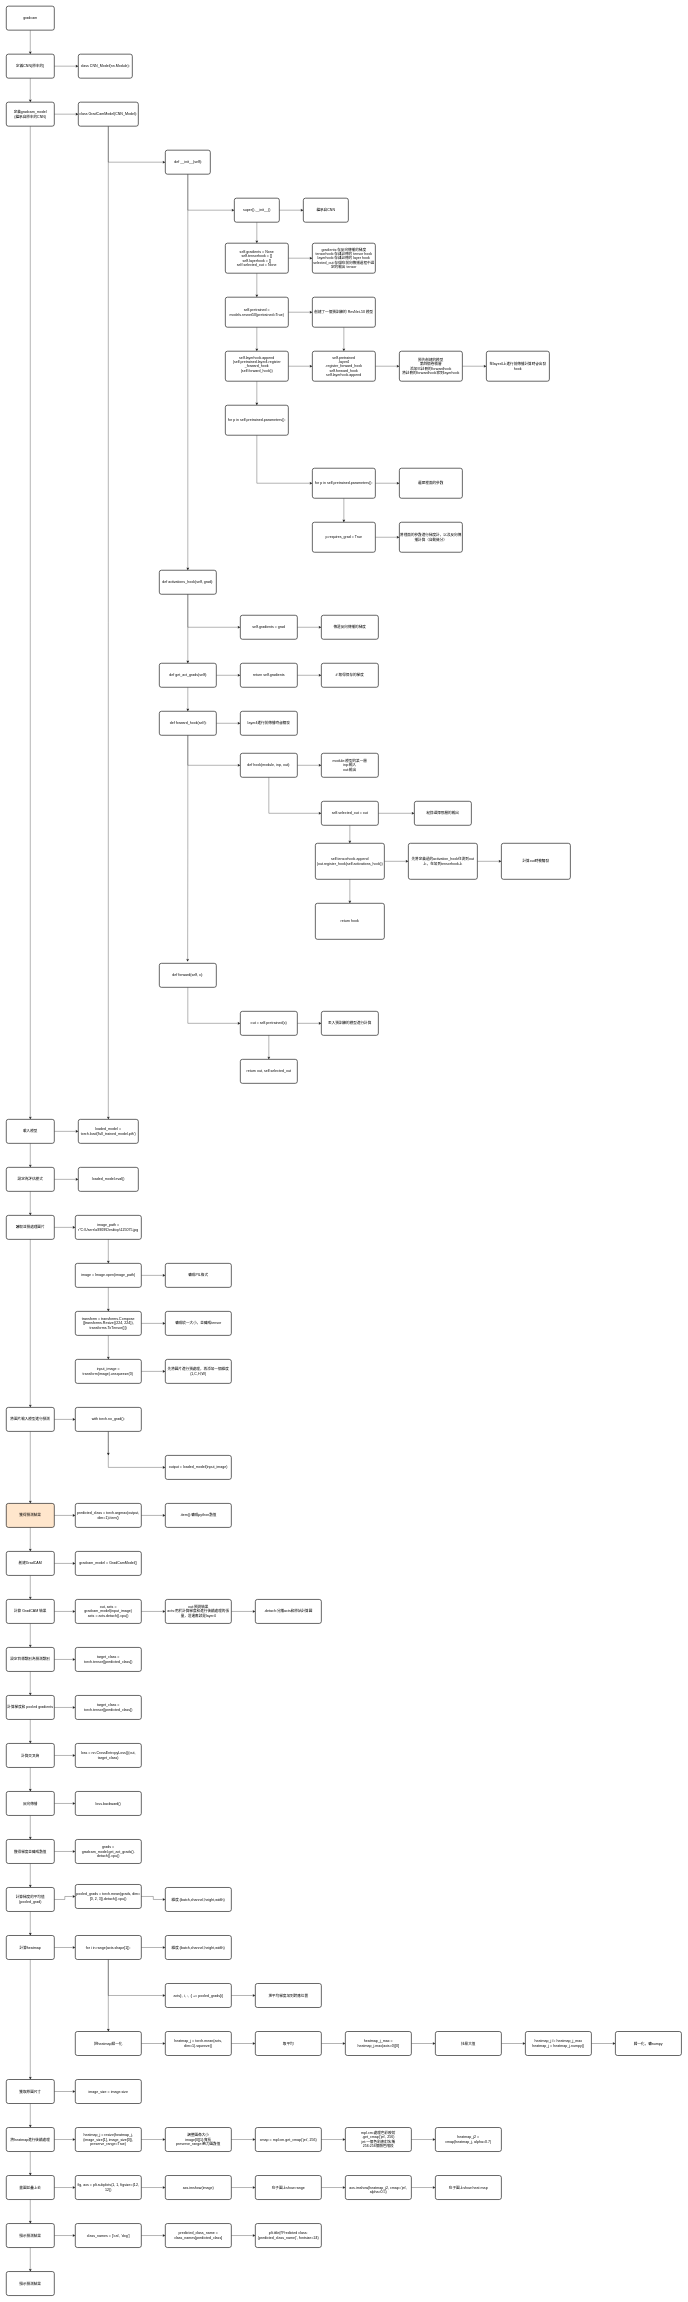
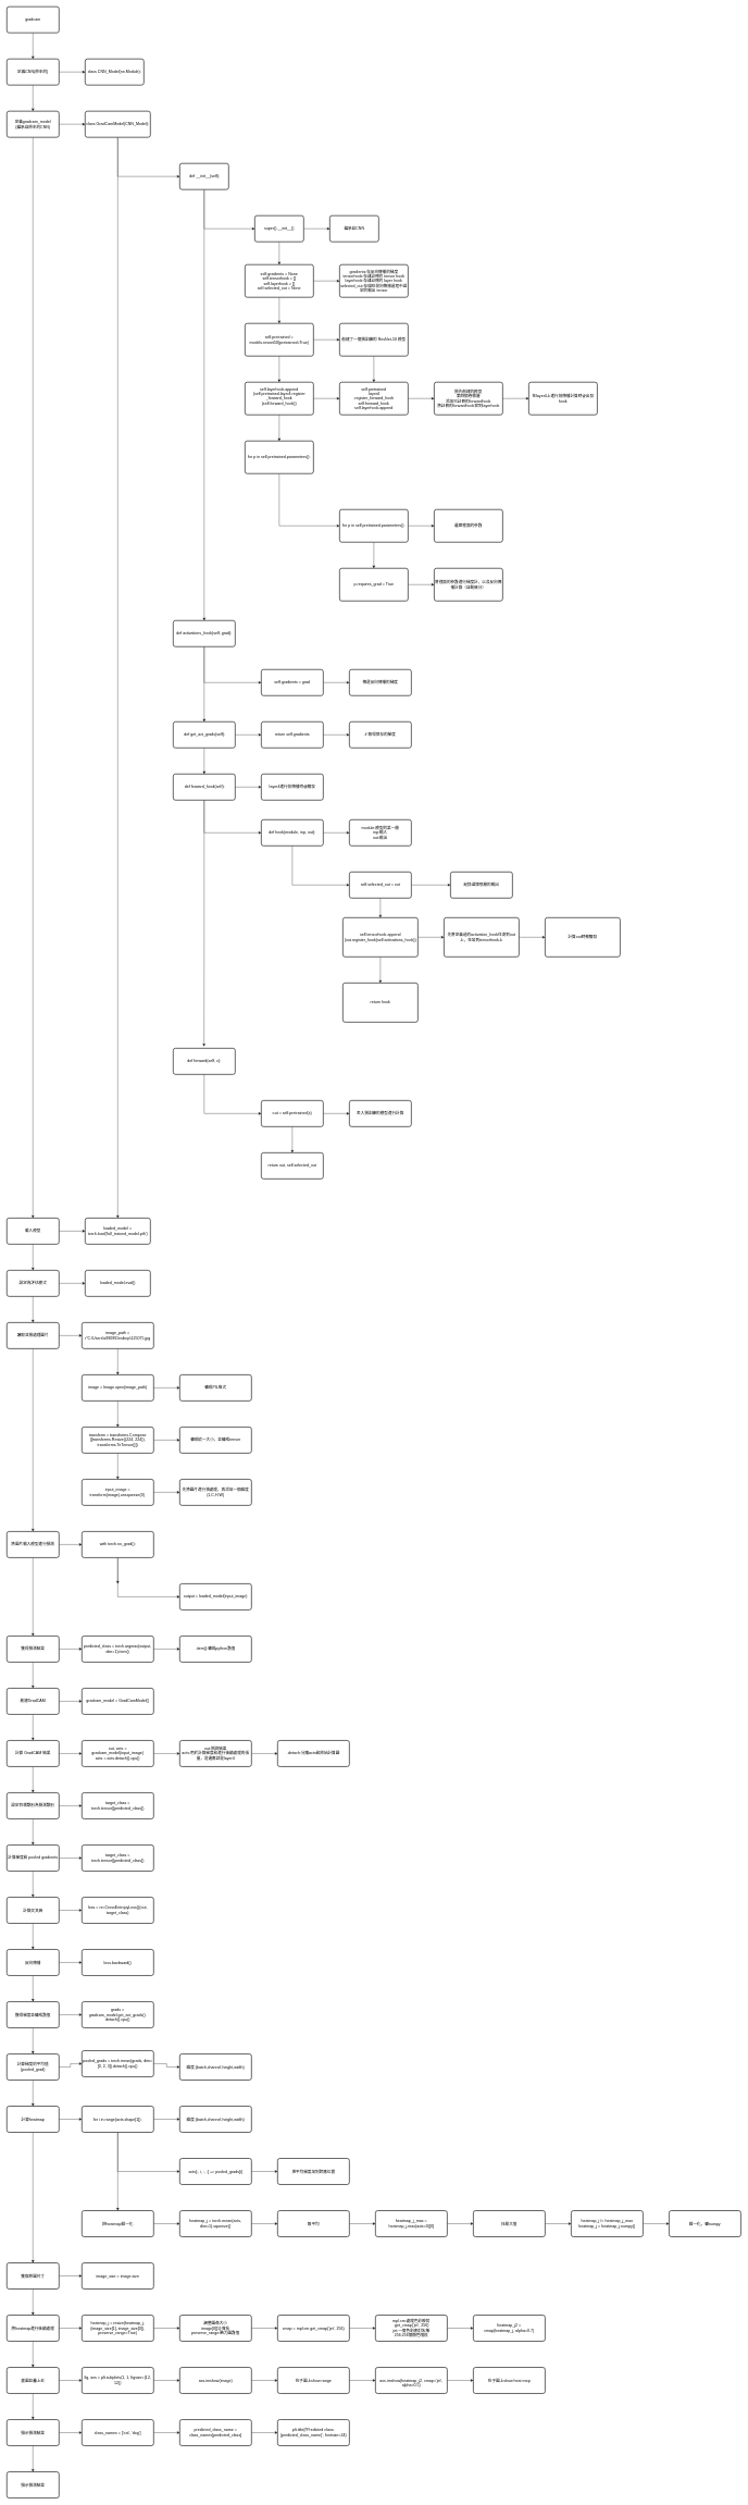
- <mxCell id="119" value="獲得預測結果" style="rounded=1;whiteSpace=wrap;html=1;absoluteArcSize=1;arcSize=14;strokeWidth=2;fillColor=#ffe6cc;" vertex="1" parent="1"><mxGeometry x="20" y="5010" width="160" height="80" as="geometry" /></mxCell>
+ <mxCell id="119" value="獲得預測結果" style="rounded=1;whiteSpace=wrap;html=1;absoluteArcSize=1;arcSize=14;strokeWidth=2;" vertex="1" parent="1"><mxGeometry x="20" y="5010" width="160" height="80" as="geometry" /></mxCell>
